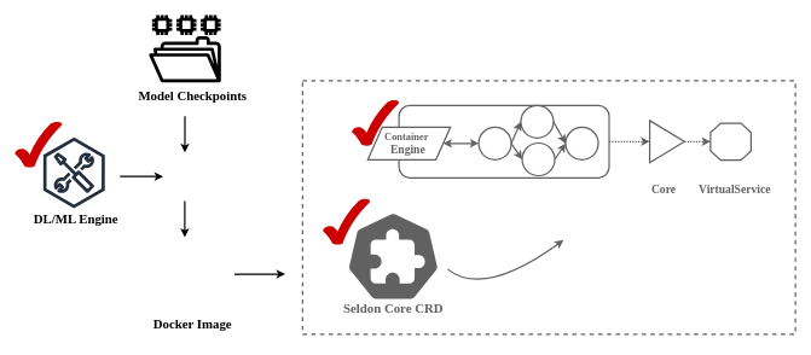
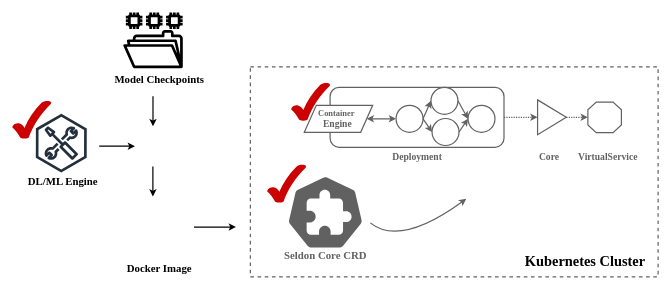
+ <mxCell id="26" value="&lt;font face=&quot;Times New Roman&quot; style=&quot;font-size: 16px;&quot;&gt;&lt;b style=&quot;font-size: 16px;&quot;&gt;Deployment&lt;/b&gt;&lt;/font&gt;" style="text;html=1;align=center;verticalAlign=middle;resizable=0;points=[];autosize=1;strokeColor=none;fillColor=none;fontSize=16;fontColor=#616161;" vertex="1" parent="21"><mxGeometry x="133.0" y="100.005" width="110" height="30" as="geometry" /></mxCell>
+ <mxCell id="42" value="&lt;b style=&quot;font-size: 24px;&quot;&gt;&lt;font style=&quot;font-size: 24px;&quot; face=&quot;Times New Roman&quot;&gt;Kubernetes Cluster&lt;/font&gt;&lt;/b&gt;" style="text;html=1;align=center;verticalAlign=middle;resizable=0;points=[];autosize=1;strokeColor=none;fillColor=none;fontSize=24;" vertex="1" parent="1"><mxGeometry x="865" y="416" width="220" height="40" as="geometry" /></mxCell>
